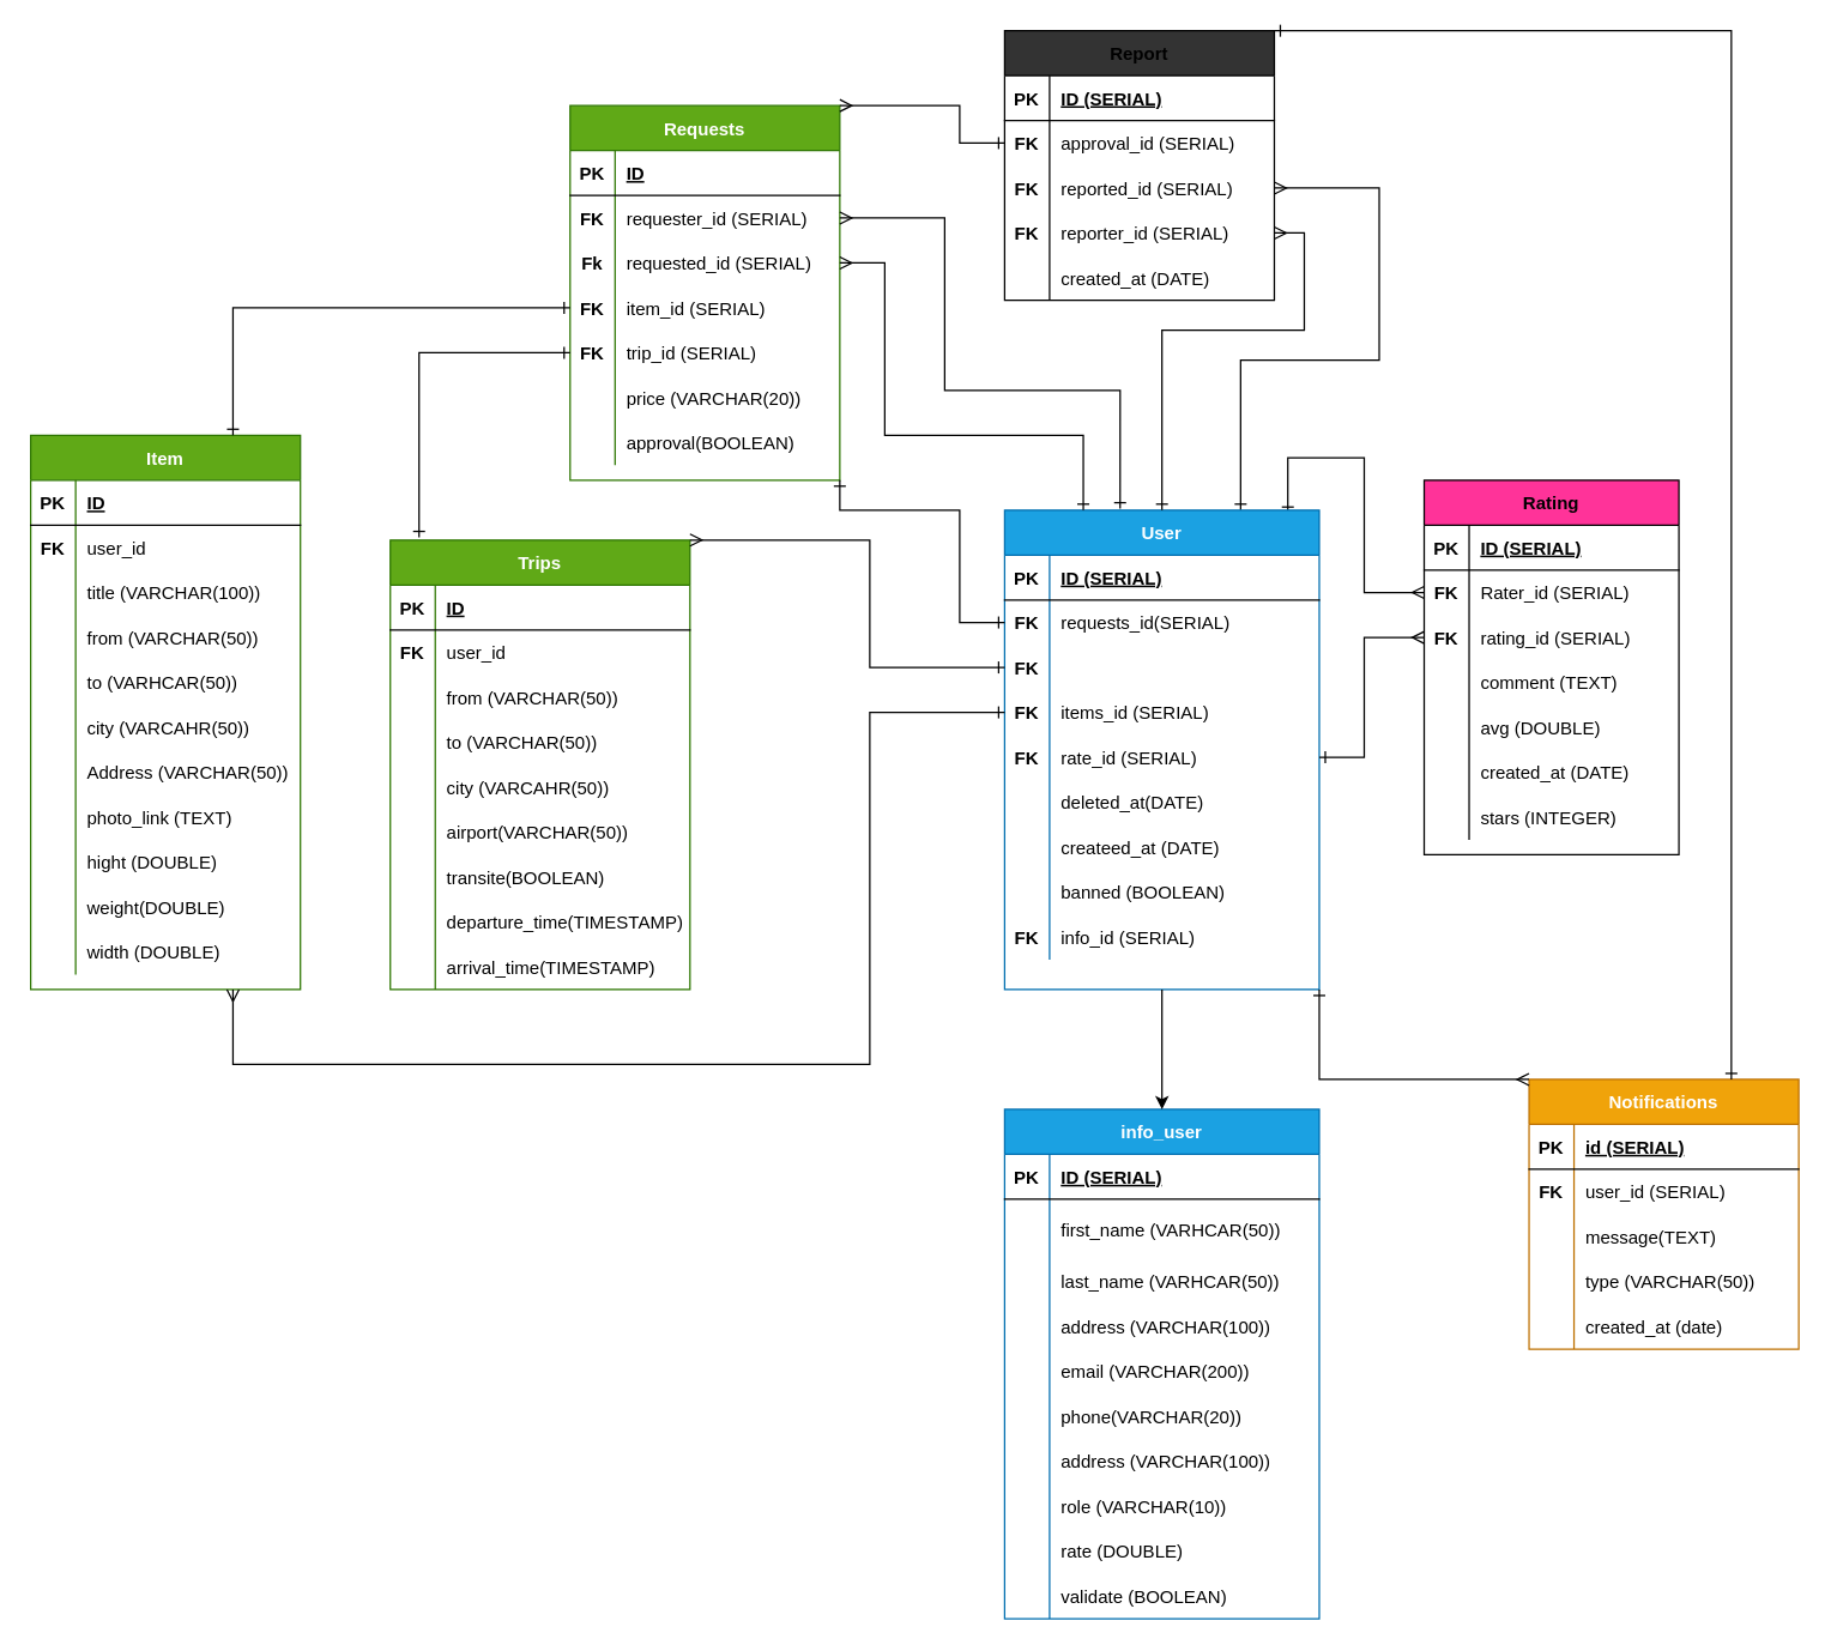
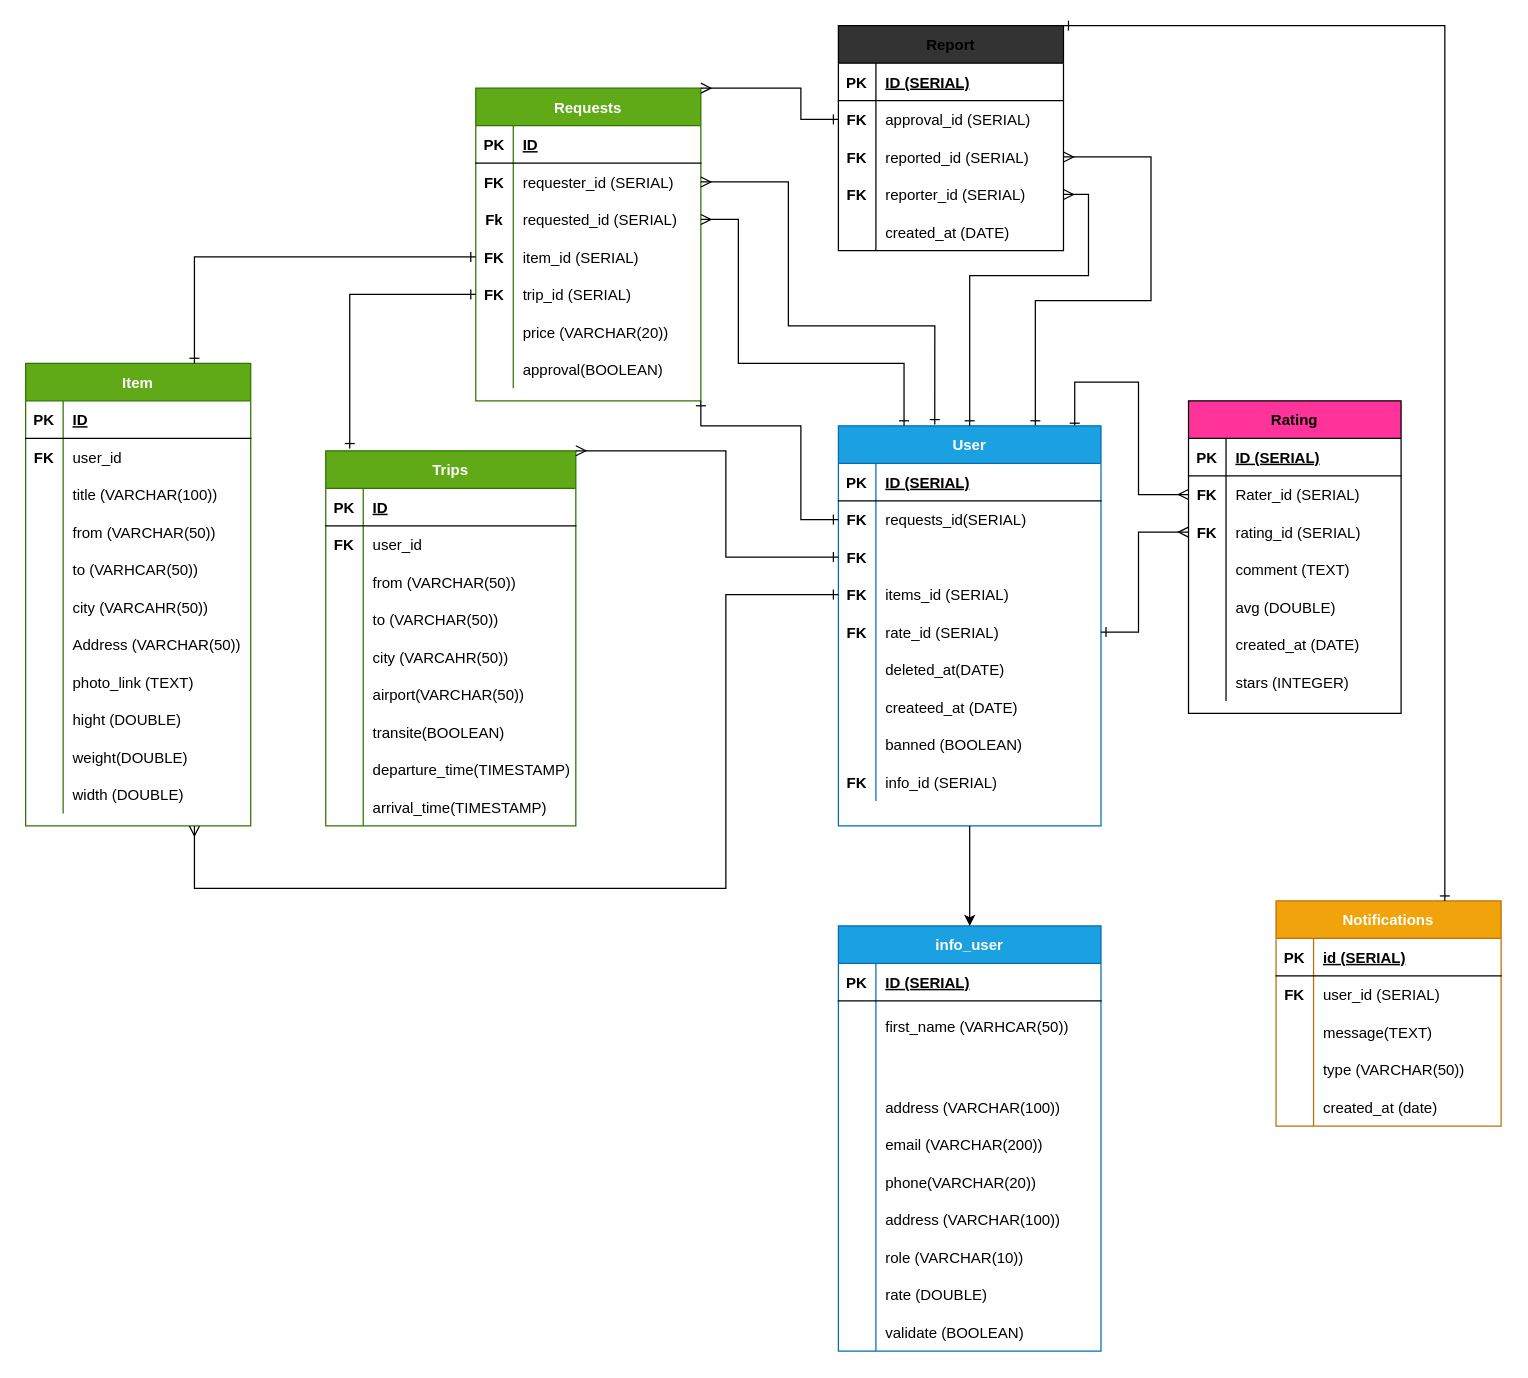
- <mxCell id="206" style="edgeStyle=orthogonalEdgeStyle;rounded=0;orthogonalLoop=1;jettySize=auto;html=1;startArrow=ERone;startFill=0;endArrow=ERmany;endFill=0;entryX=0;entryY=0;entryDx=0;entryDy=0;exitX=1;exitY=1;exitDx=0;exitDy=0;" edge="1" parent="1" source="143" target="86"><mxGeometry relative="1" as="geometry"><mxPoint x="777" y="340" as="sourcePoint" /><Array as="points"><mxPoint x="880" y="720" /></Array></mxGeometry></mxCell>
- <mxCell id="179" value="last_name (VARHCAR(50))" style="shape=partialRectangle;connectable=0;fillColor=none;top=0;left=0;bottom=0;right=0;align=left;spacingLeft=6;overflow=hidden;" vertex="1" parent="177"><mxGeometry x="30" width="180" height="30" as="geometry" /></mxCell>
